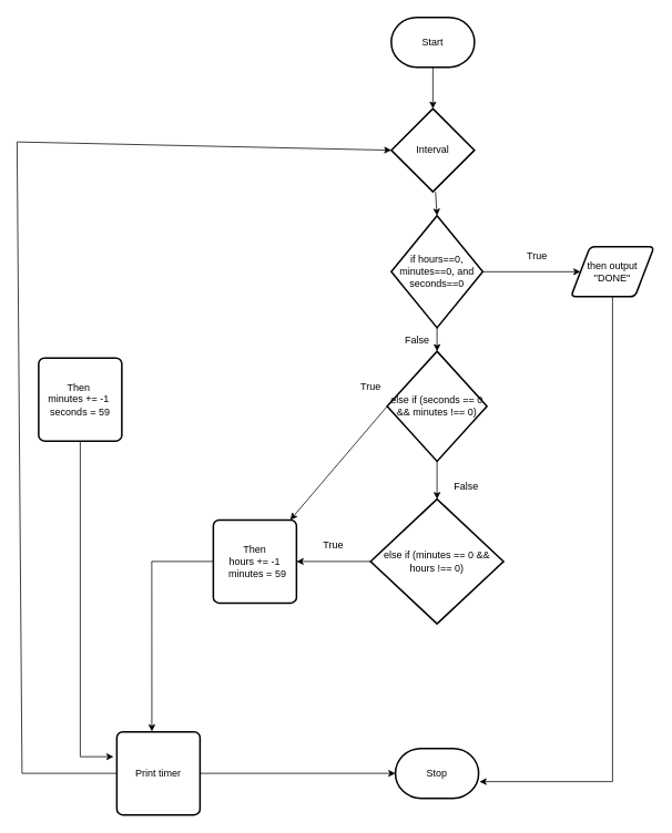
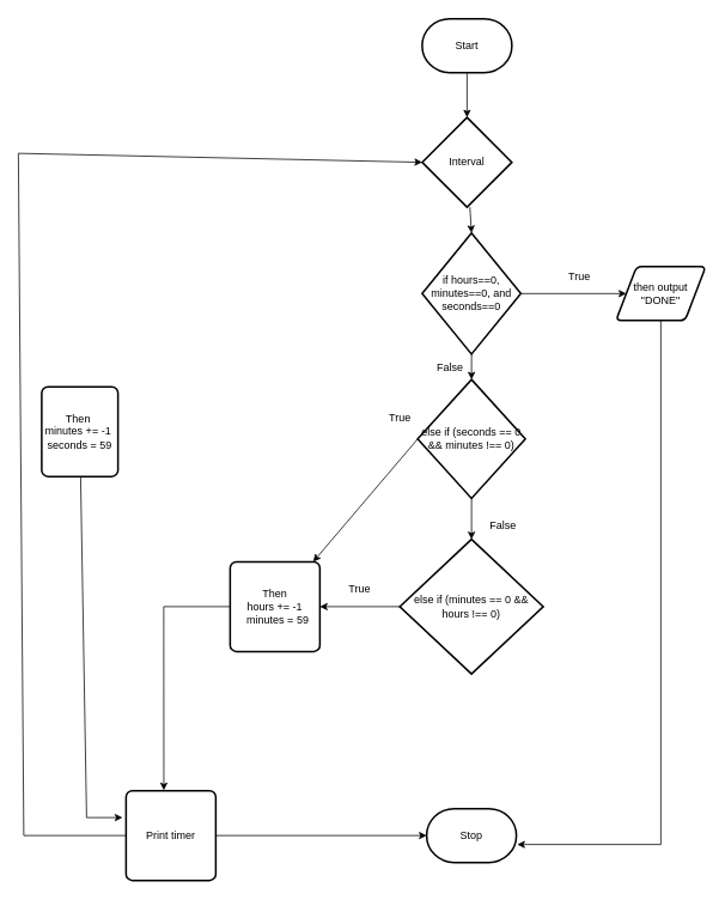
- <mxCell id="16" value="&lt;div&gt;Then&amp;nbsp;&lt;/div&gt;&lt;div&gt;minutes += -1&amp;nbsp;&lt;/div&gt;&lt;div&gt;&lt;span style=&quot;background-color: initial;&quot;&gt;seconds = 59&lt;/span&gt;&lt;/div&gt;" style="rounded=1;whiteSpace=wrap;html=1;absoluteArcSize=1;arcSize=14;strokeWidth=2;" vertex="1" parent="1"><mxGeometry x="46" y="430" width="100" height="100" as="geometry" /></mxCell>
+ <mxCell id="16" value="&lt;div&gt;Then&amp;nbsp;&lt;/div&gt;&lt;div&gt;minutes += -1&amp;nbsp;&lt;/div&gt;&lt;div&gt;&lt;span style=&quot;background-color: initial;&quot;&gt;seconds = 59&lt;/span&gt;&lt;/div&gt;" style="rounded=1;whiteSpace=wrap;html=1;absoluteArcSize=1;arcSize=14;strokeWidth=2;" vertex="1" parent="1"><mxGeometry x="46" y="430" width="85" height="100" as="geometry" /></mxCell>
